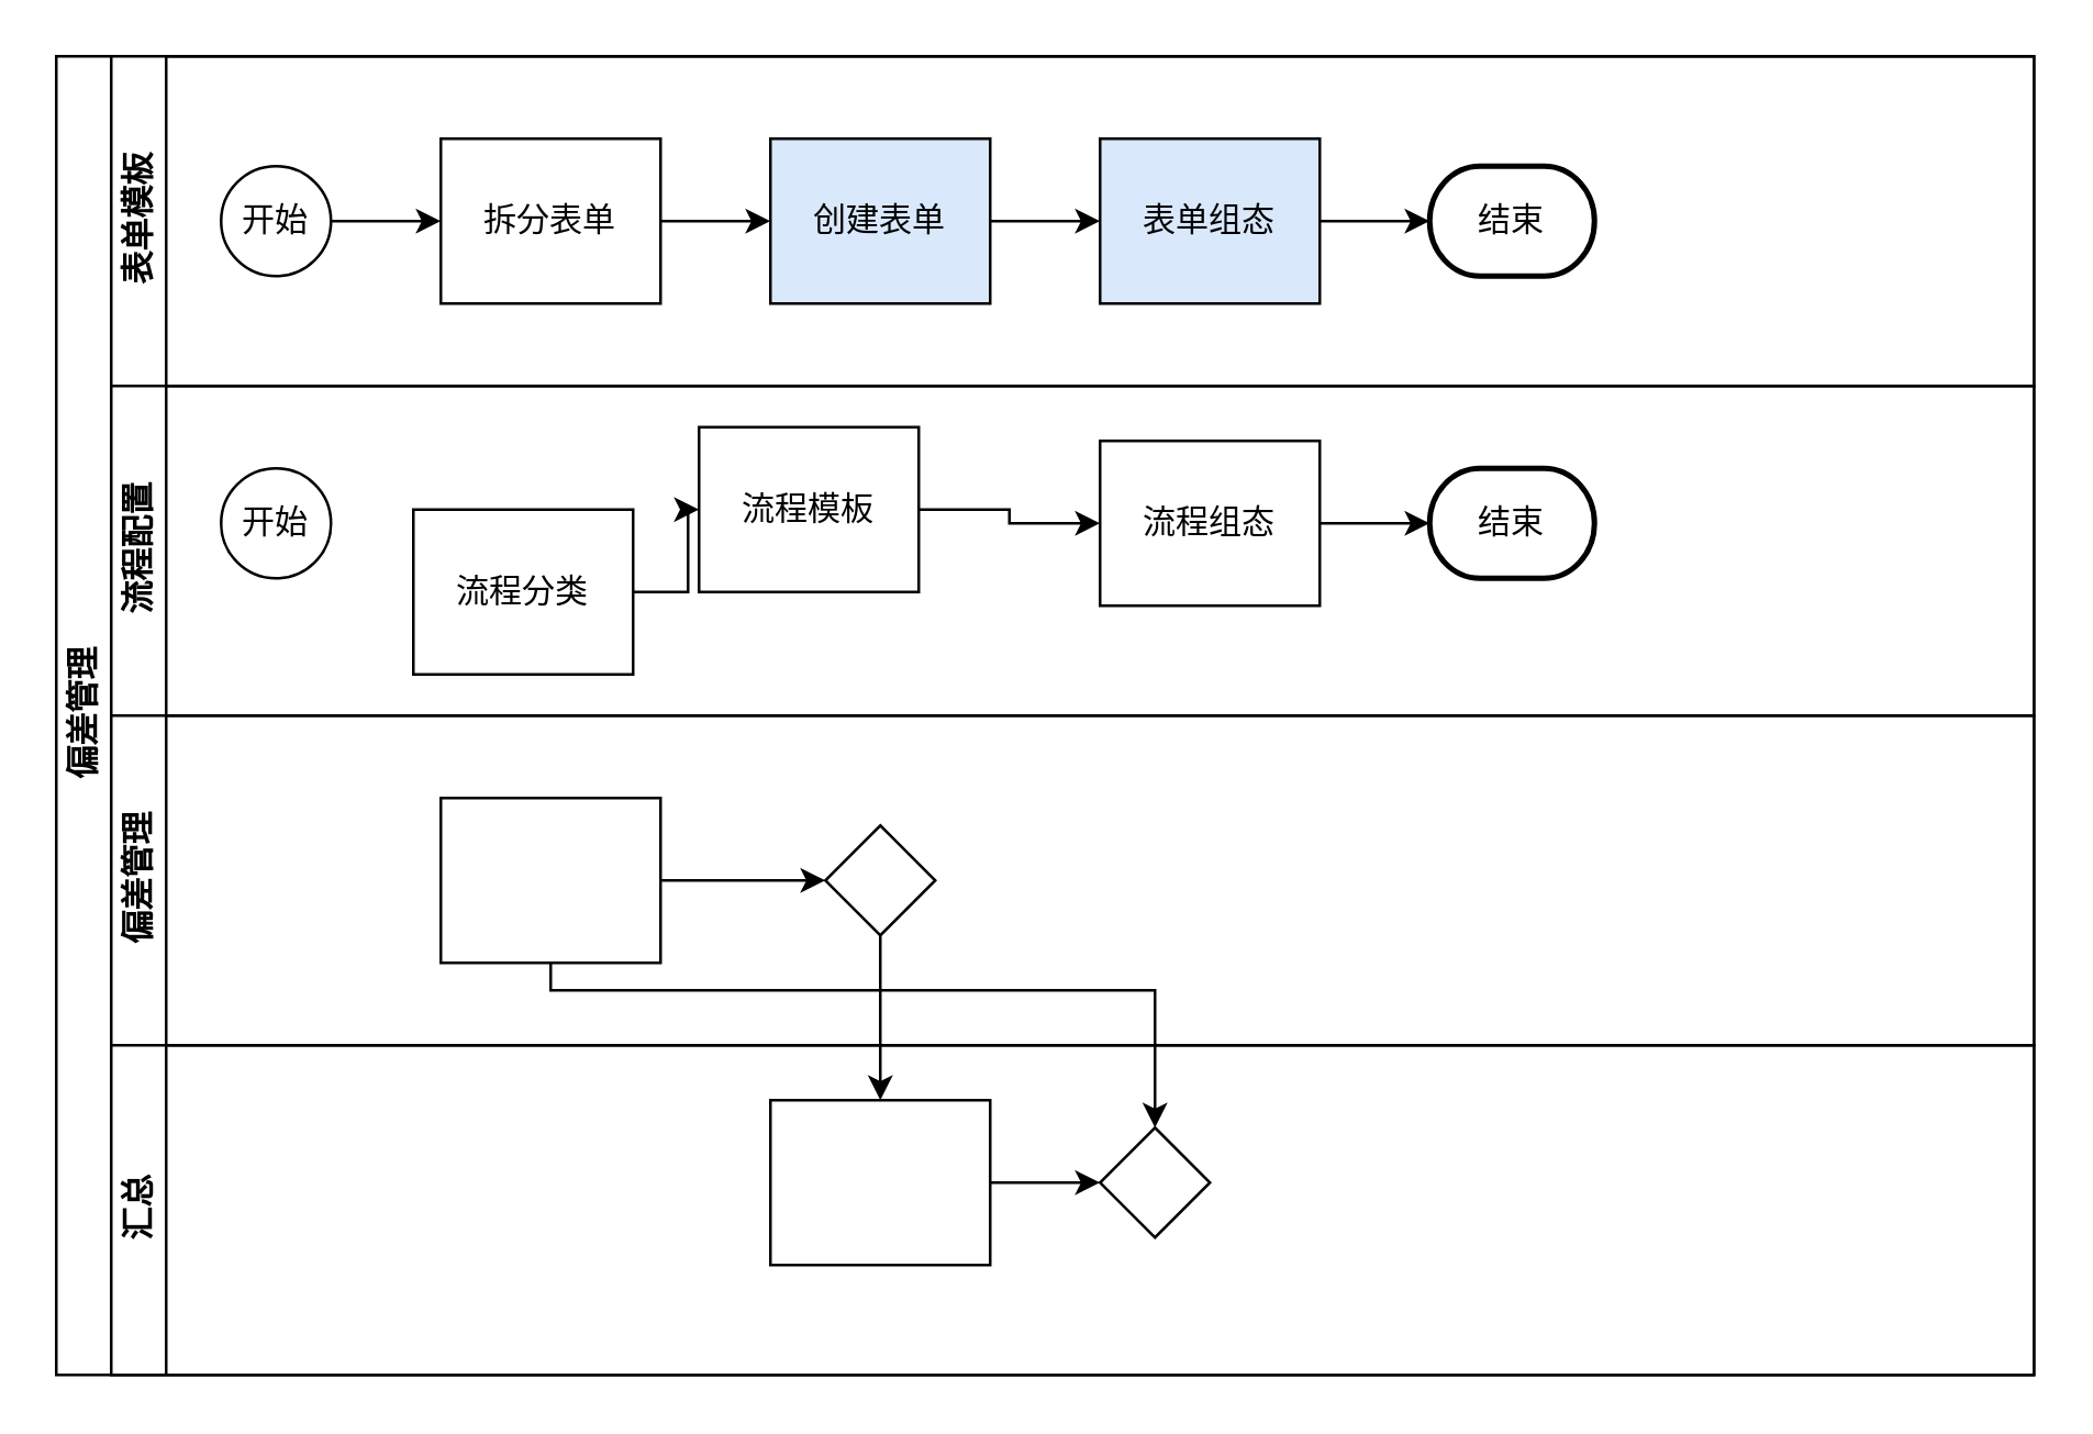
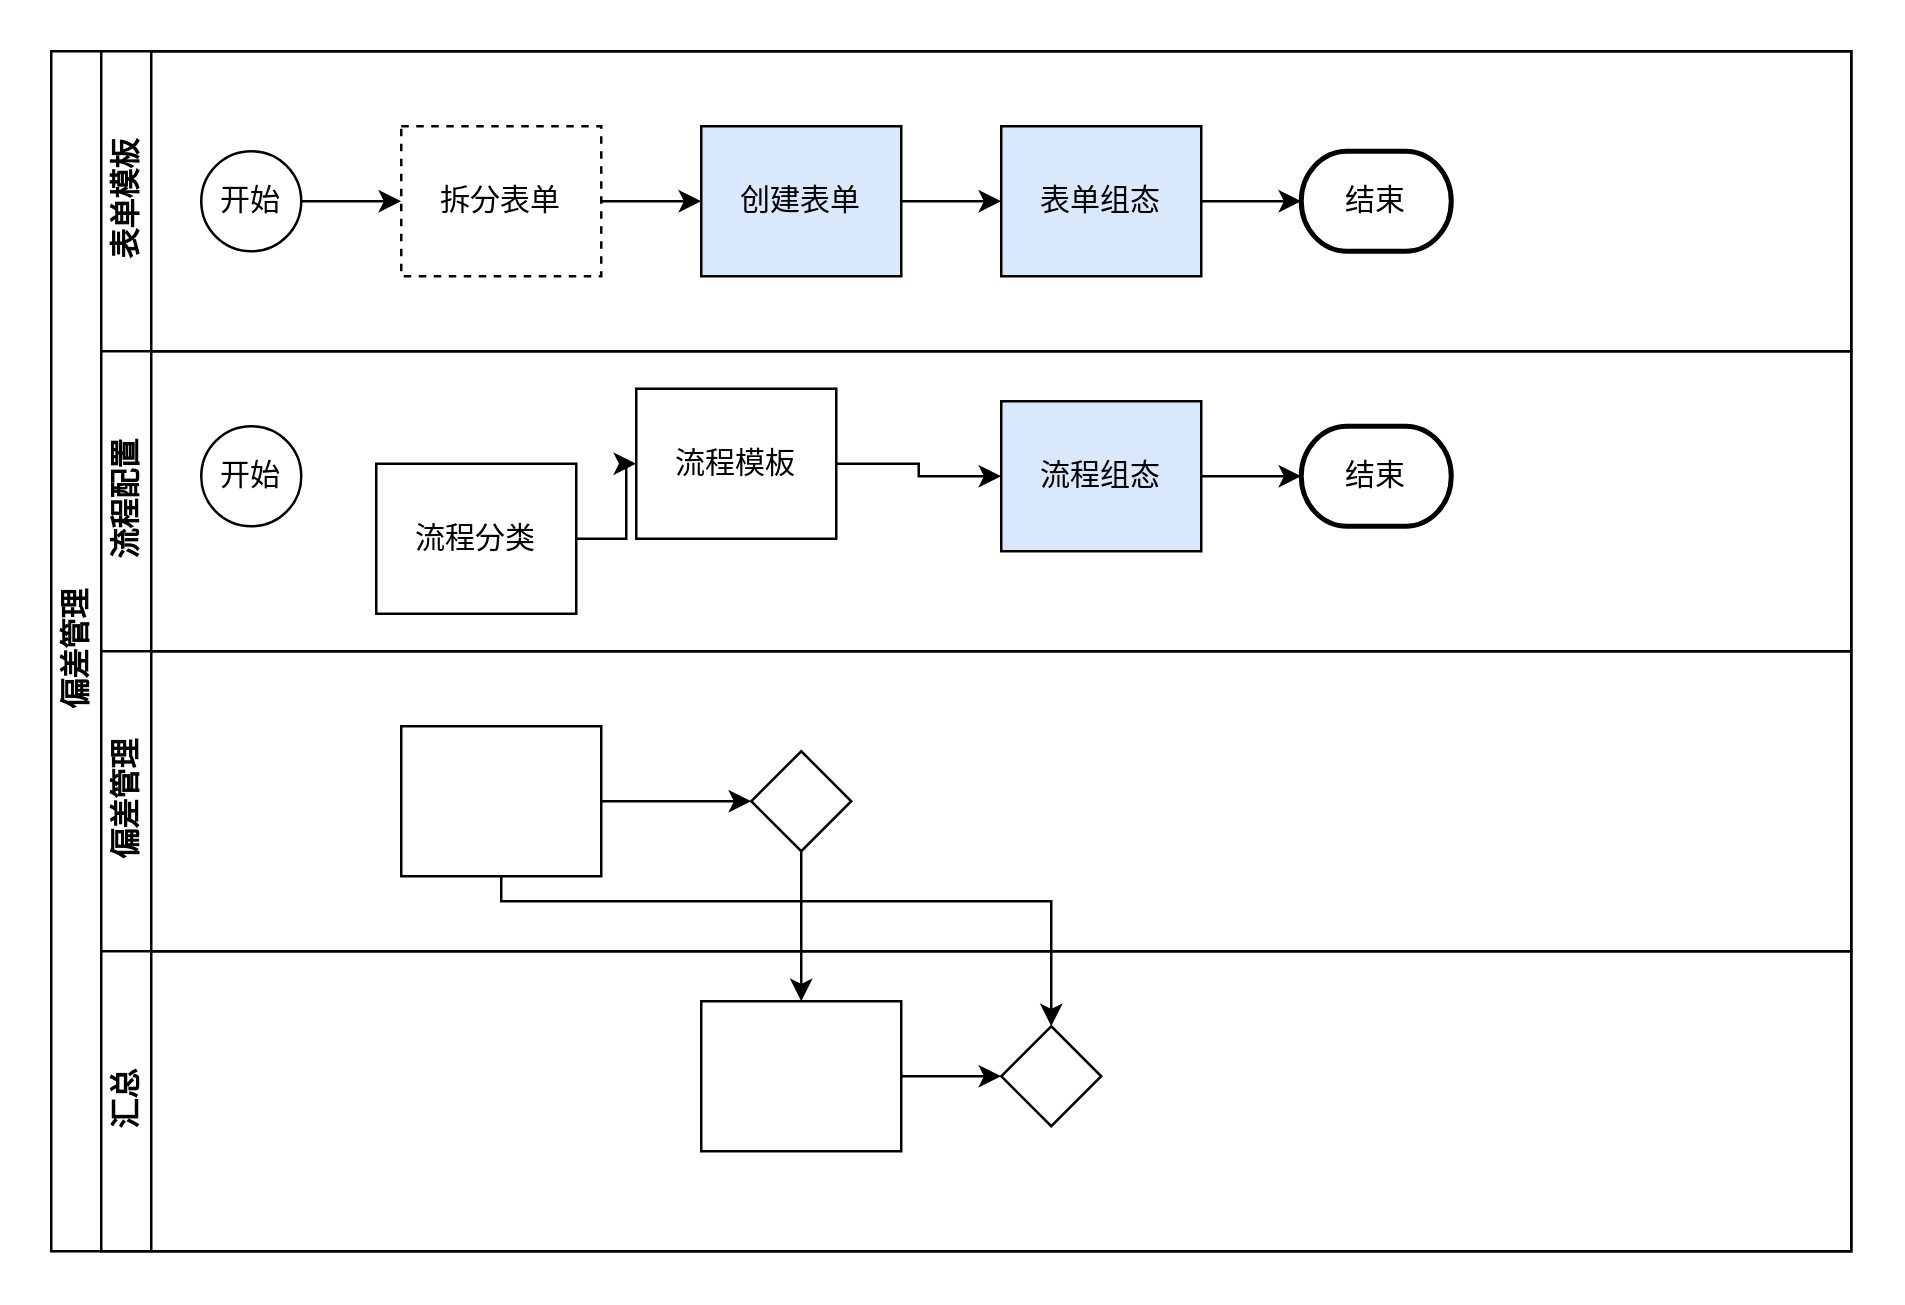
- <mxCell id="12" value="拆分表单" style="rounded=0;whiteSpace=wrap;html=1;fontFamily=Helvetica;fontSize=12;fontColor=#000000;align=center;" parent="5" vertex="1"><mxGeometry x="120" y="30" width="80" height="60" as="geometry" /></mxCell>
+ <mxCell id="12" value="拆分表单" style="rounded=0;whiteSpace=wrap;html=1;fontFamily=Helvetica;fontSize=12;fontColor=#000000;align=center;dashed=1;" parent="5" vertex="1"><mxGeometry x="120" y="30" width="80" height="60" as="geometry" /></mxCell>
- <mxCell id="18" value="流程组态" style="rounded=0;whiteSpace=wrap;html=1;fontFamily=Helvetica;fontSize=12;fontColor=#000000;align=center;" vertex="1" parent="15"><mxGeometry x="360" y="20" width="80" height="60" as="geometry" /></mxCell>
+ <mxCell id="18" value="流程组态" style="rounded=0;whiteSpace=wrap;html=1;fontFamily=Helvetica;fontSize=12;fontColor=#000000;align=center;fillColor=#dae8fc;" vertex="1" parent="15"><mxGeometry x="360" y="20" width="80" height="60" as="geometry" /></mxCell>
